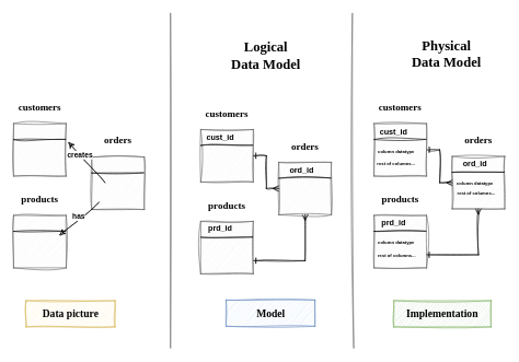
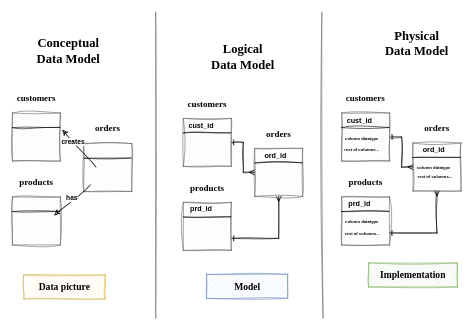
- <mxCell id="53" value="&lt;div&gt;&lt;b&gt;&lt;font face=&quot;Comic Sans MS&quot; style=&quot;font-size: 21px; background-color: light-dark(#ffffff, var(--ge-dark-color, #121212));&quot;&gt;Physical&lt;/font&gt;&lt;/b&gt;&lt;/div&gt;&lt;div&gt;&lt;b&gt;&lt;font face=&quot;Comic Sans MS&quot; style=&quot;font-size: 21px; background-color: light-dark(#ffffff, var(--ge-dark-color, #121212));&quot;&gt;Data Model&lt;/font&gt;&lt;/b&gt;&lt;/div&gt;" style="text;html=1;align=center;verticalAlign=middle;whiteSpace=wrap;rounded=0;fillColor=none;strokeColor=none;" vertex="1" parent="1"><mxGeometry x="605" y="67" width="149" height="30" as="geometry" /></mxCell>
+ <mxCell id="53" value="&lt;div&gt;&lt;b&gt;&lt;font face=&quot;Comic Sans MS&quot; style=&quot;font-size: 21px; background-color: light-dark(#ffffff, var(--ge-dark-color, #121212));&quot;&gt;Physical&lt;/font&gt;&lt;/b&gt;&lt;/div&gt;&lt;div&gt;&lt;b&gt;&lt;font face=&quot;Comic Sans MS&quot; style=&quot;font-size: 21px; background-color: light-dark(#ffffff, var(--ge-dark-color, #121212));&quot;&gt;Data Model&lt;/font&gt;&lt;/b&gt;&lt;/div&gt;" style="text;html=1;align=center;verticalAlign=middle;whiteSpace=wrap;rounded=0;fillColor=none;strokeColor=none;" vertex="1" parent="1"><mxGeometry x="620" y="57" width="149" height="30" as="geometry" /></mxCell>
+ <mxCell id="51" value="&lt;b&gt;&lt;font face=&quot;Comic Sans MS&quot; style=&quot;font-size: 21px; background-color: light-dark(#ffffff, var(--ge-dark-color, #121212));&quot;&gt;Conceptual&lt;/font&gt;&lt;/b&gt;&lt;div&gt;&lt;b&gt;&lt;font face=&quot;Comic Sans MS&quot; style=&quot;font-size: 21px; background-color: light-dark(#ffffff, var(--ge-dark-color, #121212));&quot;&gt;Data Model&lt;/font&gt;&lt;/b&gt;&lt;/div&gt;" style="text;html=1;align=center;verticalAlign=middle;whiteSpace=wrap;rounded=0;fillColor=none;strokeColor=none;" vertex="1" parent="1"><mxGeometry x="39" y="70" width="149" height="30" as="geometry" /></mxCell>
- <mxCell id="52" value="&lt;b&gt;&lt;font face=&quot;Comic Sans MS&quot; style=&quot;font-size: 21px; background-color: light-dark(#ffffff, var(--ge-dark-color, #121212));&quot;&gt;Logical&lt;/font&gt;&lt;/b&gt;&lt;div&gt;&lt;b&gt;&lt;font face=&quot;Comic Sans MS&quot; style=&quot;font-size: 21px; background-color: light-dark(#ffffff, var(--ge-dark-color, #121212));&quot;&gt;Data Model&lt;/font&gt;&lt;/b&gt;&lt;/div&gt;" style="text;html=1;align=center;verticalAlign=middle;whiteSpace=wrap;rounded=0;fillColor=none;strokeColor=none;" vertex="1" parent="1"><mxGeometry x="330" y="70" width="149" height="30" as="geometry" /></mxCell>
+ <mxCell id="52" value="&lt;b&gt;&lt;font face=&quot;Comic Sans MS&quot; style=&quot;font-size: 21px; background-color: light-dark(#ffffff, var(--ge-dark-color, #121212));&quot;&gt;Logical&lt;/font&gt;&lt;/b&gt;&lt;div&gt;&lt;b&gt;&lt;font face=&quot;Comic Sans MS&quot; style=&quot;font-size: 21px; background-color: light-dark(#ffffff, var(--ge-dark-color, #121212));&quot;&gt;Data Model&lt;/font&gt;&lt;/b&gt;&lt;/div&gt;" style="text;html=1;align=center;verticalAlign=middle;whiteSpace=wrap;rounded=0;fillColor=none;strokeColor=none;" vertex="1" parent="1"><mxGeometry x="330" y="80" width="149" height="30" as="geometry" /></mxCell>
- <mxCell id="56" value="&lt;b&gt;&lt;font face=&quot;Comic Sans MS&quot; style=&quot;font-size: 16px;&quot;&gt;Implementation&lt;/font&gt;&lt;/b&gt;" style="rounded=0;whiteSpace=wrap;html=1;fillColor=#d5e8d4;strokeColor=#82b366;sketch=1;curveFitting=1;jiggle=2;" vertex="1" parent="1"><mxGeometry x="599" y="458" width="148.25" height="40" as="geometry" /></mxCell>
+ <mxCell id="56" value="&lt;b&gt;&lt;font face=&quot;Comic Sans MS&quot; style=&quot;font-size: 16px;&quot;&gt;Implementation&lt;/font&gt;&lt;/b&gt;" style="rounded=0;whiteSpace=wrap;html=1;fillColor=#d5e8d4;strokeColor=#82b366;sketch=1;curveFitting=1;jiggle=2;" vertex="1" parent="1"><mxGeometry x="614" y="438" width="148.25" height="40" as="geometry" /></mxCell>
